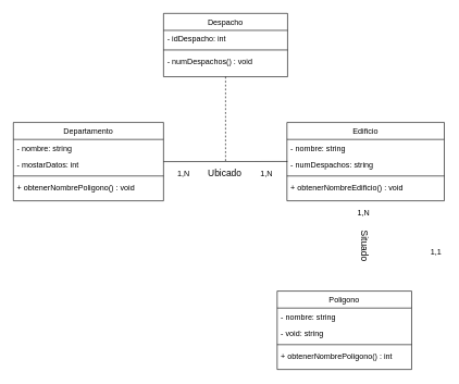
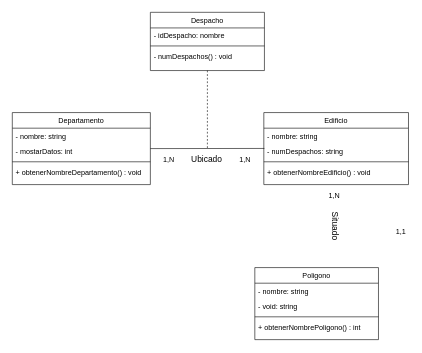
- <mxCell id="20" value="- idDespacho: int" style="text;align=left;verticalAlign=top;spacingLeft=4;spacingRight=4;overflow=hidden;rotatable=0;points=[[0,0.5],[1,0.5]];portConstraint=eastwest;" parent="19" vertex="1"><mxGeometry y="26" width="190" height="26" as="geometry" /></mxCell>
+ <mxCell id="20" value="- idDespacho: nombre" style="text;align=left;verticalAlign=top;spacingLeft=4;spacingRight=4;overflow=hidden;rotatable=0;points=[[0,0.5],[1,0.5]];portConstraint=eastwest;" parent="19" vertex="1"><mxGeometry y="26" width="190" height="26" as="geometry" /></mxCell>
- <mxCell id="6" value="+ obtenerNombrePoligono() : void" style="text;align=left;verticalAlign=top;spacingLeft=4;spacingRight=4;overflow=hidden;rotatable=0;points=[[0,0.5],[1,0.5]];portConstraint=eastwest;" parent="2" vertex="1"><mxGeometry y="86" width="230" height="34" as="geometry" /></mxCell>
+ <mxCell id="6" value="+ obtenerNombreDepartamento() : void" style="text;align=left;verticalAlign=top;spacingLeft=4;spacingRight=4;overflow=hidden;rotatable=0;points=[[0,0.5],[1,0.5]];portConstraint=eastwest;" parent="2" vertex="1"><mxGeometry y="86" width="230" height="34" as="geometry" /></mxCell>
